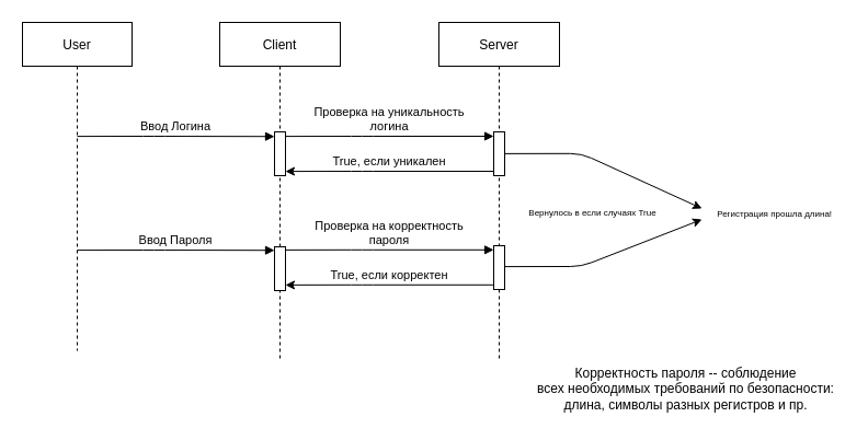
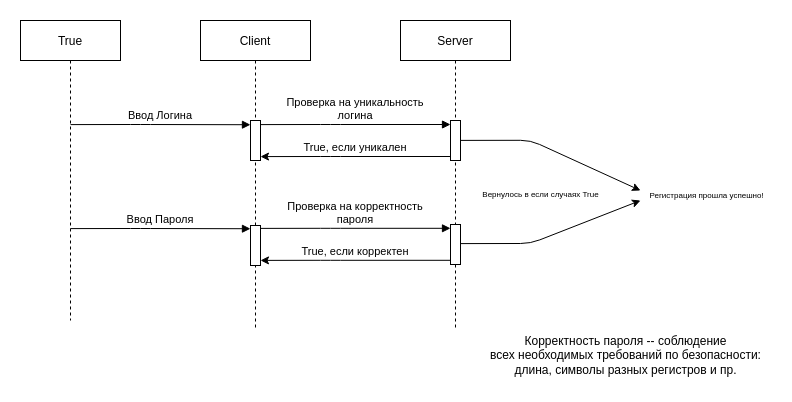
- <mxCell id="2" value="User" style="shape=umlLifeline;perimeter=lifelinePerimeter;container=1;collapsible=0;recursiveResize=0;rounded=0;shadow=0;strokeWidth=1;" parent="1" vertex="1"><mxGeometry x="20" y="20" width="100" height="300" as="geometry" /></mxCell>
+ <mxCell id="2" value="True" style="shape=umlLifeline;perimeter=lifelinePerimeter;container=1;collapsible=0;recursiveResize=0;rounded=0;shadow=0;strokeWidth=1;" parent="1" vertex="1"><mxGeometry x="20" y="20" width="100" height="300" as="geometry" /></mxCell>
- <mxCell id="19" value="&amp;nbsp;Регистрация прошла длина!" style="text;html=1;align=center;verticalAlign=middle;resizable=0;points=[];autosize=1;strokeColor=none;fillColor=none;fontSize=8;" vertex="1" parent="1"><mxGeometry x="640" y="185" width="130" height="20" as="geometry" /></mxCell>
+ <mxCell id="19" value="&amp;nbsp;Регистрация прошла успешно!" style="text;html=1;align=center;verticalAlign=middle;resizable=0;points=[];autosize=1;strokeColor=none;fillColor=none;fontSize=8;" vertex="1" parent="1"><mxGeometry x="640" y="185" width="130" height="20" as="geometry" /></mxCell>
